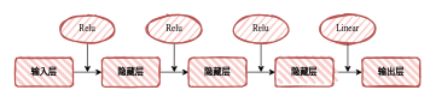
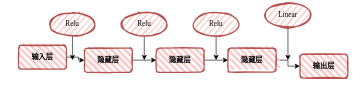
- <mxCell id="17" value="&lt;font face=&quot;微软雅黑&quot;&gt;Linear&lt;/font&gt;" style="ellipse;whiteSpace=wrap;html=1;strokeWidth=2;fillWeight=2;hachureGap=8;fillColor=#f8cecc;fillStyle=dots;sketch=1;strokeColor=#b85450;" vertex="1" parent="1"><mxGeometry x="440" y="20" width="80" height="40" as="geometry" /></mxCell>
+ <mxCell id="17" value="&lt;font face=&quot;微软雅黑&quot;&gt;Linear&lt;/font&gt;" style="ellipse;whiteSpace=wrap;html=1;strokeWidth=2;fillWeight=2;hachureGap=8;fillColor=#f8cecc;fillStyle=dots;sketch=1;strokeColor=#b85450;" vertex="1" parent="1"><mxGeometry x="440" y="5" width="80" height="40" as="geometry" /></mxCell>
- <mxCell id="3" value="&lt;b&gt;&lt;font face=&quot;微软雅黑&quot;&gt;输入层&lt;br&gt;&lt;/font&gt;&lt;/b&gt;" style="rounded=1;whiteSpace=wrap;html=1;strokeWidth=2;fillWeight=4;hachureGap=8;hachureAngle=45;fillColor=#f8cecc;sketch=1;strokeColor=#b85450;" vertex="1" parent="1"><mxGeometry x="20" y="80" width="80" height="40" as="geometry" /></mxCell>
+ <mxCell id="3" value="&lt;b&gt;&lt;font face=&quot;微软雅黑&quot;&gt;输入层&lt;br&gt;&lt;/font&gt;&lt;/b&gt;" style="rounded=1;whiteSpace=wrap;html=1;strokeWidth=2;fillWeight=4;hachureGap=8;hachureAngle=45;fillColor=#f8cecc;sketch=1;strokeColor=#b85450;" vertex="1" parent="1"><mxGeometry x="30" y="75" width="80" height="40" as="geometry" /></mxCell>
- <mxCell id="10" value="&lt;b&gt;&lt;font face=&quot;微软雅黑&quot;&gt;输出层&lt;br&gt;&lt;/font&gt;&lt;/b&gt;" style="rounded=1;whiteSpace=wrap;html=1;strokeWidth=2;fillWeight=4;hachureGap=8;hachureAngle=45;fillColor=#f8cecc;sketch=1;strokeColor=#b85450;" vertex="1" parent="1"><mxGeometry x="500" y="80" width="80" height="40" as="geometry" /></mxCell>
+ <mxCell id="10" value="&lt;b&gt;&lt;font face=&quot;微软雅黑&quot;&gt;输出层&lt;br&gt;&lt;/font&gt;&lt;/b&gt;" style="rounded=1;whiteSpace=wrap;html=1;strokeWidth=2;fillWeight=4;hachureGap=8;hachureAngle=45;fillColor=#f8cecc;sketch=1;strokeColor=#b85450;" vertex="1" parent="1"><mxGeometry x="500" y="90" width="80" height="40" as="geometry" /></mxCell>
